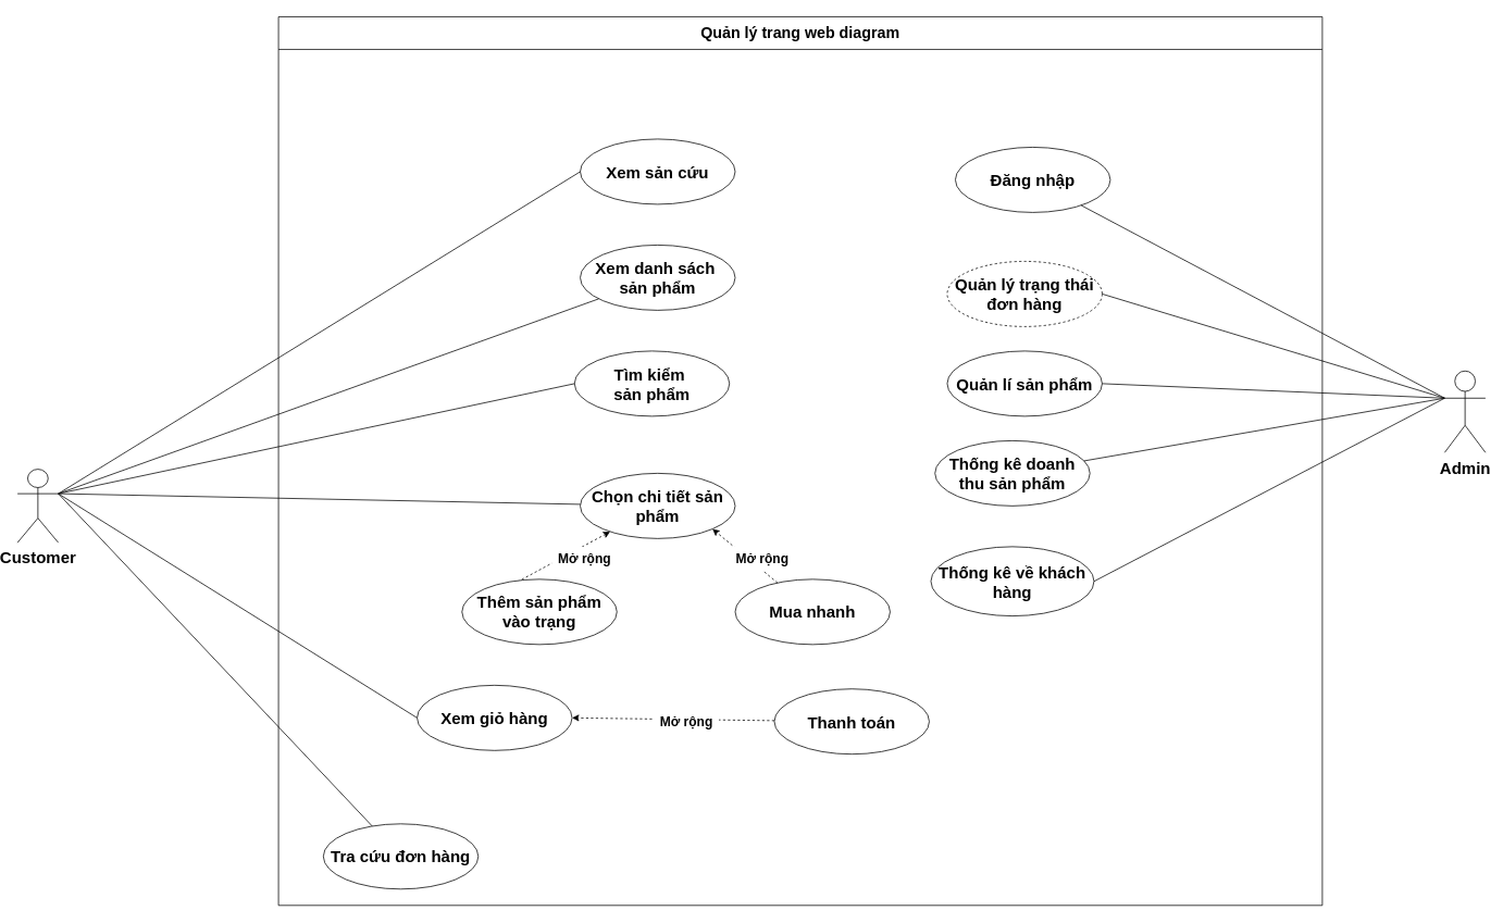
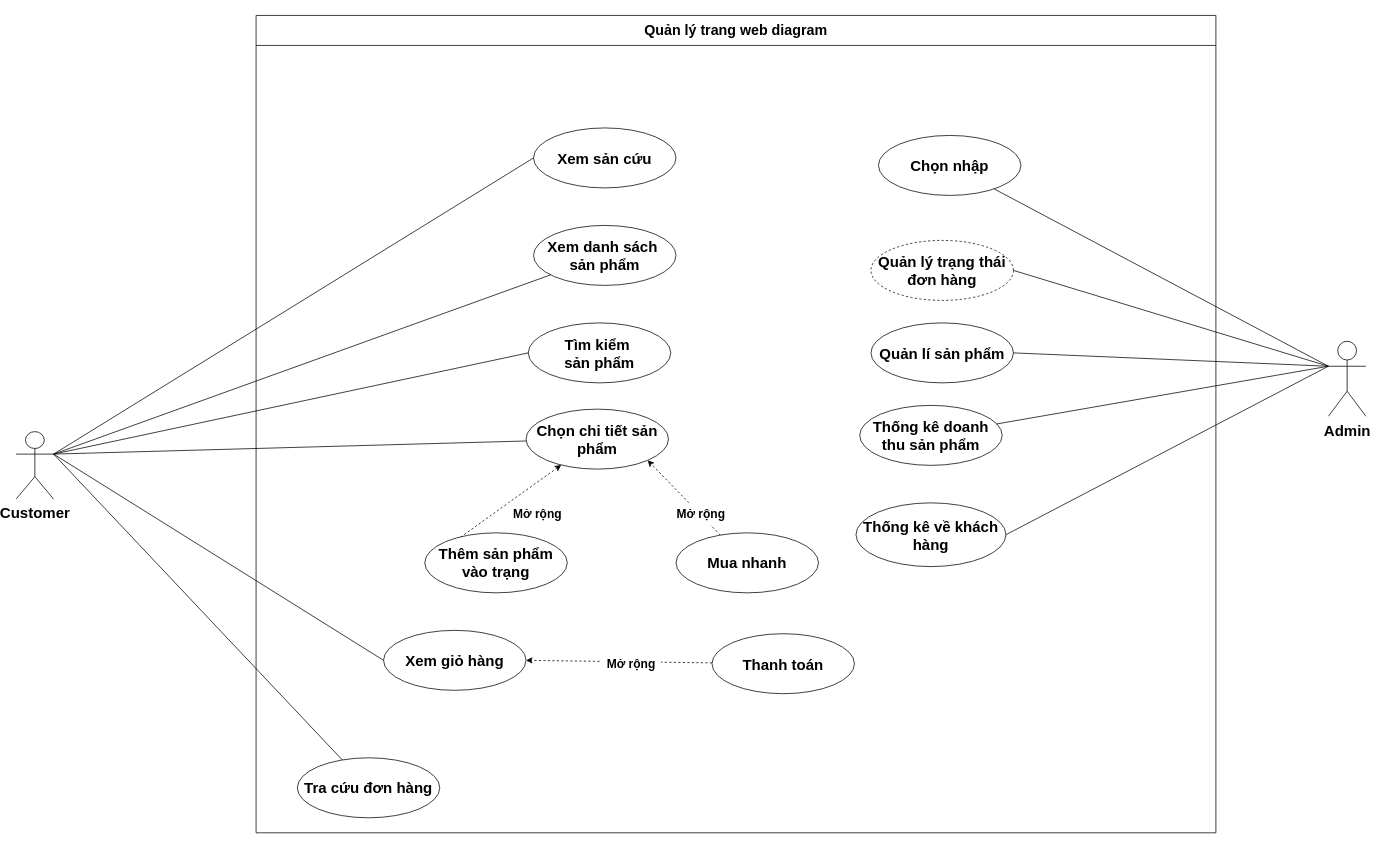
- <mxCell id="26" value="Đăng nhập" style="ellipse;whiteSpace=wrap;html=1;fontSize=20;fontStyle=1" vertex="1" parent="2"><mxGeometry x="830" y="160" width="190" height="80" as="geometry" /></mxCell>
+ <mxCell id="26" value="Chọn nhập" style="ellipse;whiteSpace=wrap;html=1;fontSize=20;fontStyle=1" vertex="1" parent="2"><mxGeometry x="830" y="160" width="190" height="80" as="geometry" /></mxCell>
- <mxCell id="7" value="Chọn chi tiết sản phẩm" style="ellipse;whiteSpace=wrap;html=1;fontSize=20;fontStyle=1" vertex="1" parent="2"><mxGeometry x="370" y="560" width="190" height="80" as="geometry" /></mxCell>
+ <mxCell id="7" value="Chọn chi tiết sản phẩm" style="ellipse;whiteSpace=wrap;html=1;fontSize=20;fontStyle=1" vertex="1" parent="2"><mxGeometry x="360" y="525" width="190" height="80" as="geometry" /></mxCell>
